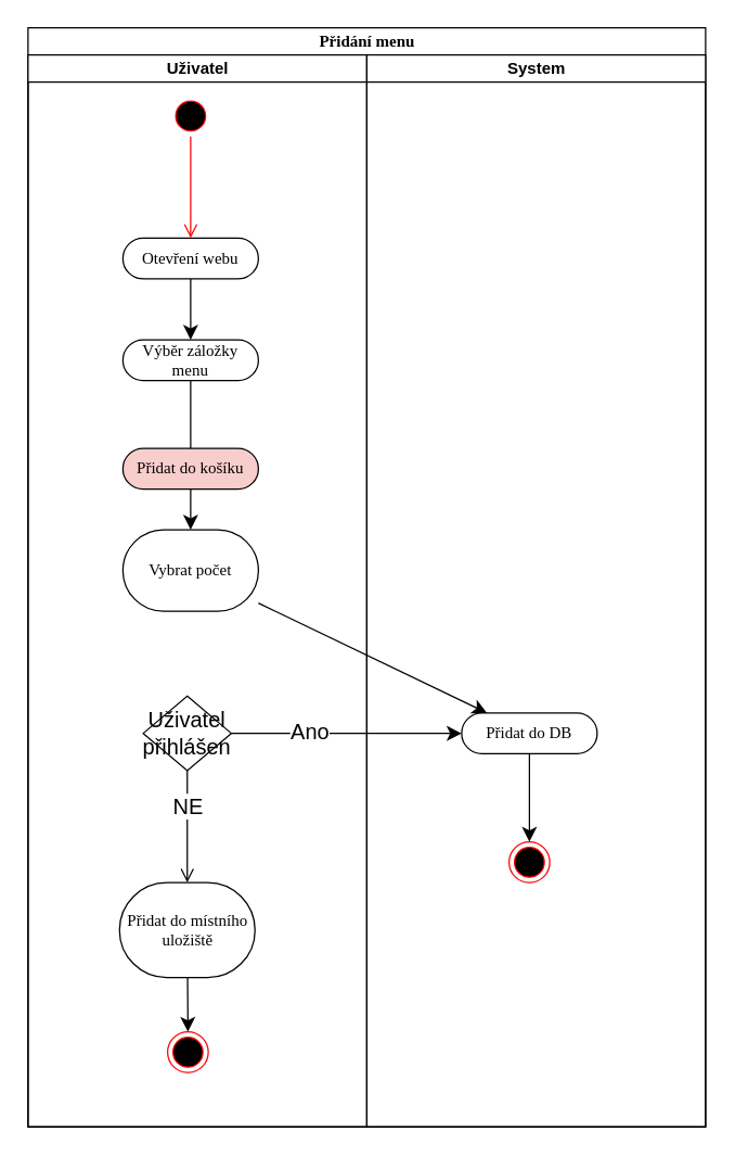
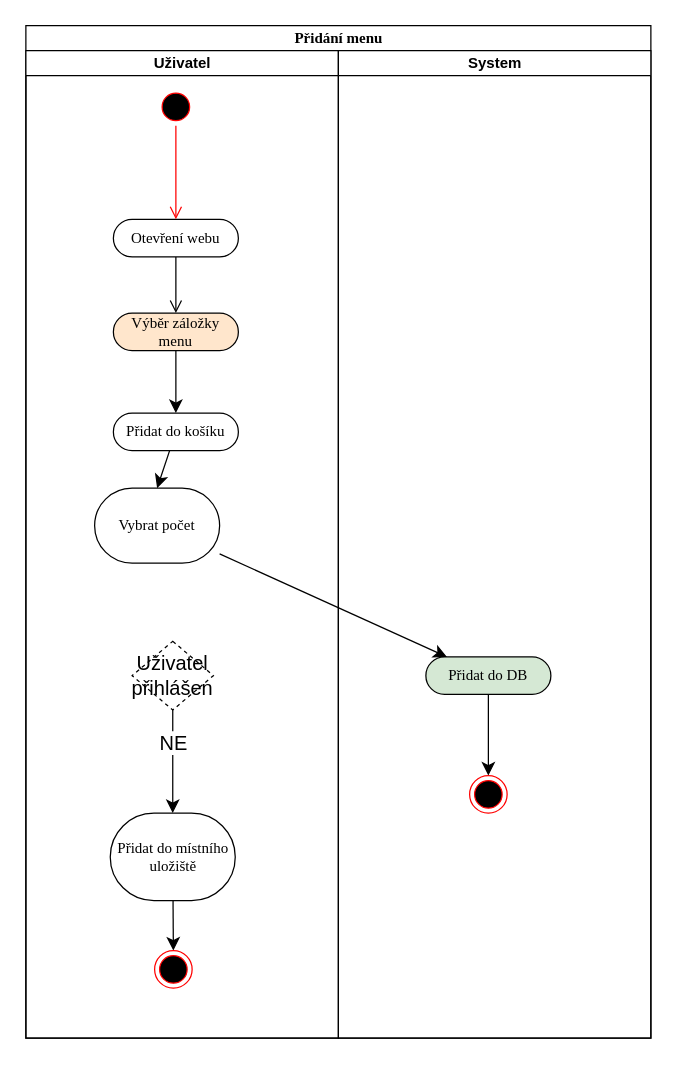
- <mxCell id="4" style="edgeStyle=none;curved=1;rounded=0;orthogonalLoop=1;jettySize=auto;html=1;entryX=0.5;entryY=0;entryDx=0;entryDy=0;fontSize=12;startSize=8;endSize=8;" edge="1" parent="3" source="5" target="7"><mxGeometry relative="1" as="geometry" /></mxCell>
+ <mxCell id="4" style="edgeStyle=none;curved=1;rounded=0;orthogonalLoop=1;jettySize=auto;html=1;entryX=0.5;entryY=0;entryDx=0;entryDy=0;fontSize=12;startSize=8;endSize=8;endArrow=open;" edge="1" parent="3" source="5" target="7"><mxGeometry relative="1" as="geometry" /></mxCell>
- <mxCell id="7" value="Výběr záložky menu" style="rounded=1;whiteSpace=wrap;html=1;shadow=0;comic=0;labelBackgroundColor=none;strokeWidth=1;fontFamily=Verdana;fontSize=12;align=center;arcSize=50;" vertex="1" parent="3"><mxGeometry x="70" y="210" width="100" height="30" as="geometry" /></mxCell>
+ <mxCell id="7" value="Výběr záložky menu" style="rounded=1;whiteSpace=wrap;html=1;shadow=0;comic=0;labelBackgroundColor=none;strokeWidth=1;fontFamily=Verdana;fontSize=12;align=center;arcSize=50;fillColor=#ffe6cc;" vertex="1" parent="3"><mxGeometry x="70" y="210" width="100" height="30" as="geometry" /></mxCell>
- <mxCell id="6" style="edgeStyle=none;curved=1;rounded=0;orthogonalLoop=1;jettySize=auto;html=1;entryX=0.5;entryY=0;entryDx=0;entryDy=0;fontSize=12;startSize=8;endSize=8;endArrow=none;" edge="1" parent="3" source="7" target="16"><mxGeometry relative="1" as="geometry" /></mxCell>
+ <mxCell id="6" style="edgeStyle=none;curved=1;rounded=0;orthogonalLoop=1;jettySize=auto;html=1;entryX=0.5;entryY=0;entryDx=0;entryDy=0;fontSize=12;startSize=8;endSize=8;" edge="1" parent="3" source="7" target="16"><mxGeometry relative="1" as="geometry" /></mxCell>
- <mxCell id="16" value="Přidat do košíku" style="rounded=1;whiteSpace=wrap;html=1;shadow=0;comic=0;labelBackgroundColor=none;strokeWidth=1;fontFamily=Verdana;fontSize=12;align=center;arcSize=50;fillColor=#f8cecc;" vertex="1" parent="3"><mxGeometry x="70" y="290" width="100" height="30" as="geometry" /></mxCell>
+ <mxCell id="16" value="Přidat do košíku" style="rounded=1;whiteSpace=wrap;html=1;shadow=0;comic=0;labelBackgroundColor=none;strokeWidth=1;fontFamily=Verdana;fontSize=12;align=center;arcSize=50;" vertex="1" parent="3"><mxGeometry x="70" y="290" width="100" height="30" as="geometry" /></mxCell>
- <mxCell id="19" value="Vybrat počet" style="rounded=1;whiteSpace=wrap;html=1;shadow=0;comic=0;labelBackgroundColor=none;strokeWidth=1;fontFamily=Verdana;fontSize=12;align=center;arcSize=50;" vertex="1" parent="3"><mxGeometry x="70" y="350" width="100" height="60" as="geometry" /></mxCell>
+ <mxCell id="19" value="Vybrat počet" style="rounded=1;whiteSpace=wrap;html=1;shadow=0;comic=0;labelBackgroundColor=none;strokeWidth=1;fontFamily=Verdana;fontSize=12;align=center;arcSize=50;" vertex="1" parent="3"><mxGeometry x="55" y="350" width="100" height="60" as="geometry" /></mxCell>
- <mxCell id="10" value="Uživatel přihlášen" style="rhombus;whiteSpace=wrap;html=1;fontSize=16;" vertex="1" parent="3"><mxGeometry x="85" y="472.5" width="65" height="55" as="geometry" /></mxCell>
+ <mxCell id="10" value="Uživatel přihlášen" style="rhombus;whiteSpace=wrap;html=1;fontSize=16;dashed=1;" vertex="1" parent="3"><mxGeometry x="85" y="472.5" width="65" height="55" as="geometry" /></mxCell>
- <mxCell id="24" style="edgeStyle=none;curved=1;rounded=0;orthogonalLoop=1;jettySize=auto;html=1;entryX=0;entryY=0.5;entryDx=0;entryDy=0;fontSize=12;startSize=8;endSize=8;" edge="1" parent="2" source="10" target="22"><mxGeometry relative="1" as="geometry" /></mxCell>
- <mxCell id="25" value="Ano" style="edgeLabel;html=1;align=center;verticalAlign=middle;resizable=0;points=[];fontSize=16;" vertex="1" connectable="0" parent="24"><mxGeometry x="-0.329" y="2" relative="1" as="geometry"><mxPoint as="offset" /></mxGeometry></mxCell>
- <mxCell id="22" value="Přidat do DB" style="rounded=1;whiteSpace=wrap;html=1;shadow=0;comic=0;labelBackgroundColor=none;strokeWidth=1;fontFamily=Verdana;fontSize=12;align=center;arcSize=50;" vertex="1" parent="20"><mxGeometry x="70" y="485" width="100" height="30" as="geometry" /></mxCell>
+ <mxCell id="22" value="Přidat do DB" style="rounded=1;whiteSpace=wrap;html=1;shadow=0;comic=0;labelBackgroundColor=none;strokeWidth=1;fontFamily=Verdana;fontSize=12;align=center;arcSize=50;fillColor=#d5e8d4;" vertex="1" parent="20"><mxGeometry x="70" y="485" width="100" height="30" as="geometry" /></mxCell>
- <mxCell id="8" style="edgeStyle=none;curved=1;rounded=0;orthogonalLoop=1;jettySize=auto;html=1;fontSize=12;startSize=8;endSize=8;endArrow=open;" edge="1" parent="3" source="10" target="12"><mxGeometry relative="1" as="geometry" /></mxCell>
+ <mxCell id="8" style="edgeStyle=none;curved=1;rounded=0;orthogonalLoop=1;jettySize=auto;html=1;fontSize=12;startSize=8;endSize=8;" edge="1" parent="3" source="10" target="12"><mxGeometry relative="1" as="geometry" /></mxCell>
